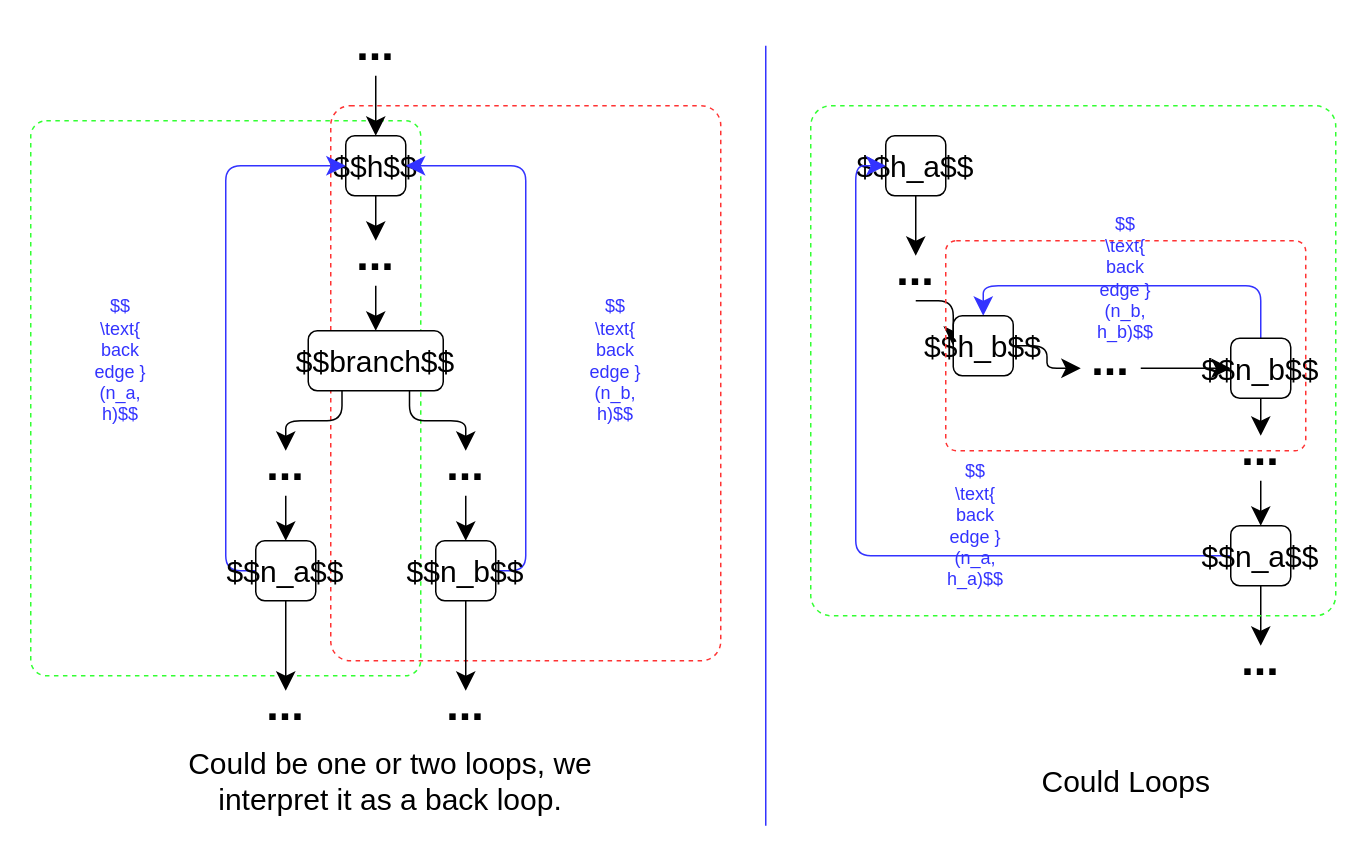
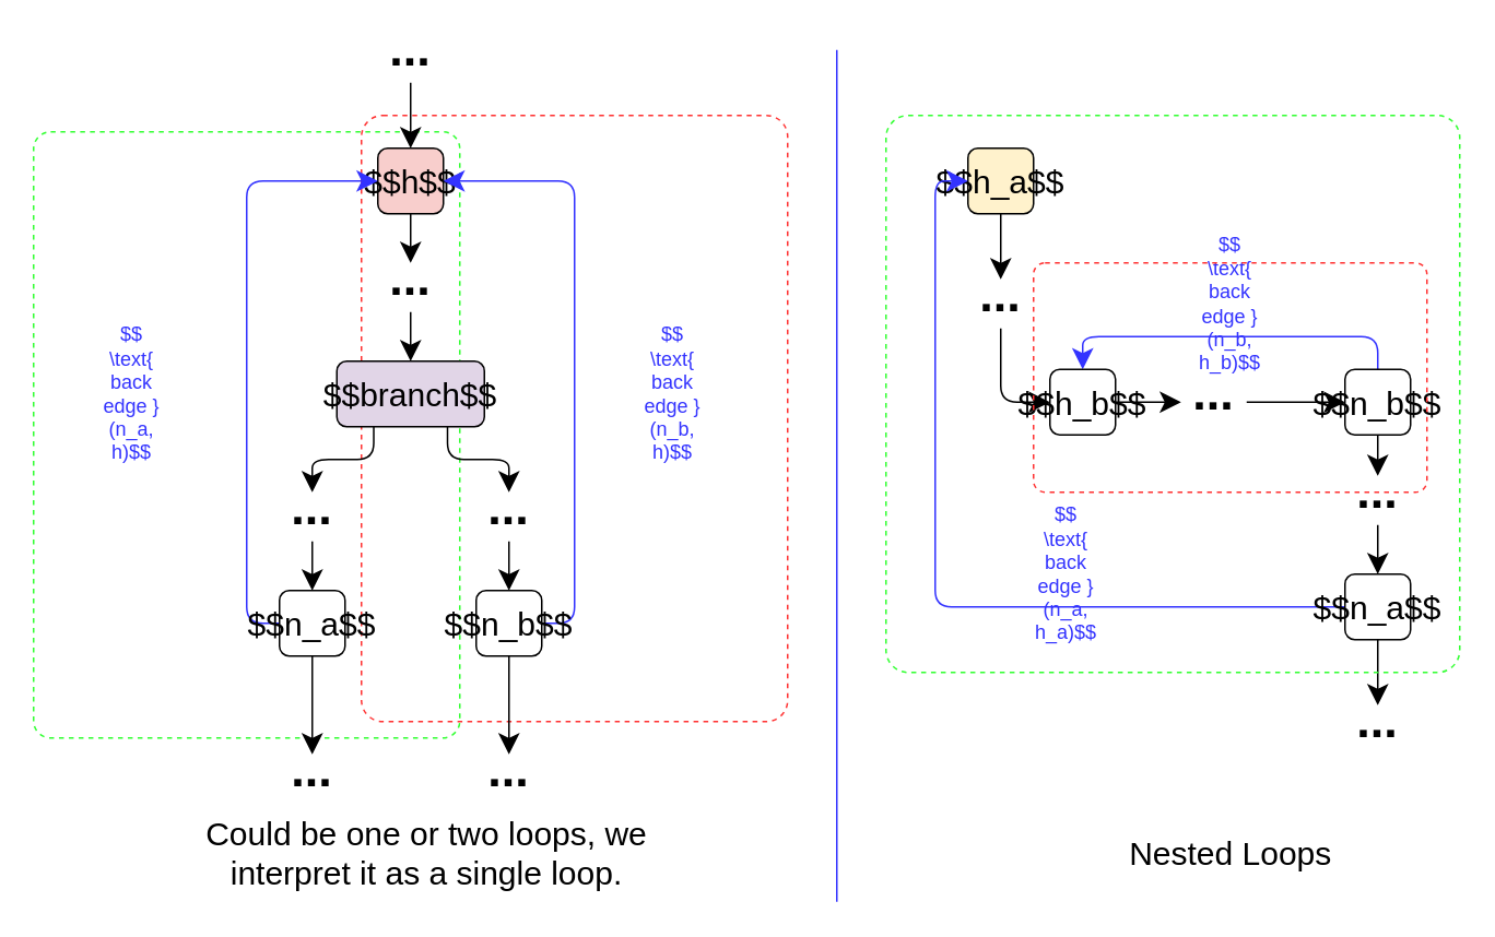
- <mxCell id="5" value="$$h$$" style="rounded=1;whiteSpace=wrap;html=1;fontSize=20;" vertex="1" parent="1"><mxGeometry x="230" y="90" width="40" height="40" as="geometry" /></mxCell>
+ <mxCell id="5" value="$$h$$" style="rounded=1;whiteSpace=wrap;html=1;fontSize=20;fillColor=#f8cecc;" vertex="1" parent="1"><mxGeometry x="230" y="90" width="40" height="40" as="geometry" /></mxCell>
- <mxCell id="28" value="$$h_a$$" style="rounded=1;whiteSpace=wrap;html=1;fontSize=20;" vertex="1" parent="1"><mxGeometry x="590" y="90" width="40" height="40" as="geometry" /></mxCell>
+ <mxCell id="28" value="$$h_a$$" style="rounded=1;whiteSpace=wrap;html=1;fontSize=20;fillColor=#fff2cc;" vertex="1" parent="1"><mxGeometry x="590" y="90" width="40" height="40" as="geometry" /></mxCell>
- <mxCell id="41" value="$$h_b$$" style="rounded=1;whiteSpace=wrap;html=1;fontSize=20;" vertex="1" parent="1"><mxGeometry x="635" y="210" width="40" height="40" as="geometry" /></mxCell>
+ <mxCell id="41" value="$$h_b$$" style="rounded=1;whiteSpace=wrap;html=1;fontSize=20;" vertex="1" parent="1"><mxGeometry x="640" y="225" width="40" height="40" as="geometry" /></mxCell>
- <mxCell id="11" value="$$branch$$" style="rounded=1;whiteSpace=wrap;html=1;fontSize=20;" vertex="1" parent="1"><mxGeometry x="205" y="220" width="90" height="40" as="geometry" /></mxCell>
+ <mxCell id="11" value="$$branch$$" style="rounded=1;whiteSpace=wrap;html=1;fontSize=20;fillColor=#e1d5e7;" vertex="1" parent="1"><mxGeometry x="205" y="220" width="90" height="40" as="geometry" /></mxCell>
- <mxCell id="46" value="Could be one or two loops, we interpret it as a back loop." style="text;html=1;strokeColor=none;fillColor=none;align=center;verticalAlign=middle;whiteSpace=wrap;rounded=0;dashed=1;fontColor=#000000;fontSize=20;" vertex="1" parent="1"><mxGeometry x="100" y="500" width="320" height="40" as="geometry" /></mxCell>
+ <mxCell id="46" value="Could be one or two loops, we interpret it as a single loop." style="text;html=1;strokeColor=none;fillColor=none;align=center;verticalAlign=middle;whiteSpace=wrap;rounded=0;dashed=1;fontColor=#000000;fontSize=20;" vertex="1" parent="1"><mxGeometry x="100" y="500" width="320" height="40" as="geometry" /></mxCell>
- <mxCell id="49" value="Could Loops" style="text;html=1;strokeColor=none;fillColor=none;align=center;verticalAlign=middle;whiteSpace=wrap;rounded=0;dashed=1;fontColor=#000000;fontSize=20;" vertex="1" parent="1"><mxGeometry x="657.5" y="500" width="185" height="40" as="geometry" /></mxCell>
+ <mxCell id="49" value="Nested Loops" style="text;html=1;strokeColor=none;fillColor=none;align=center;verticalAlign=middle;whiteSpace=wrap;rounded=0;dashed=1;fontColor=#000000;fontSize=20;" vertex="1" parent="1"><mxGeometry x="657.5" y="500" width="185" height="40" as="geometry" /></mxCell>
